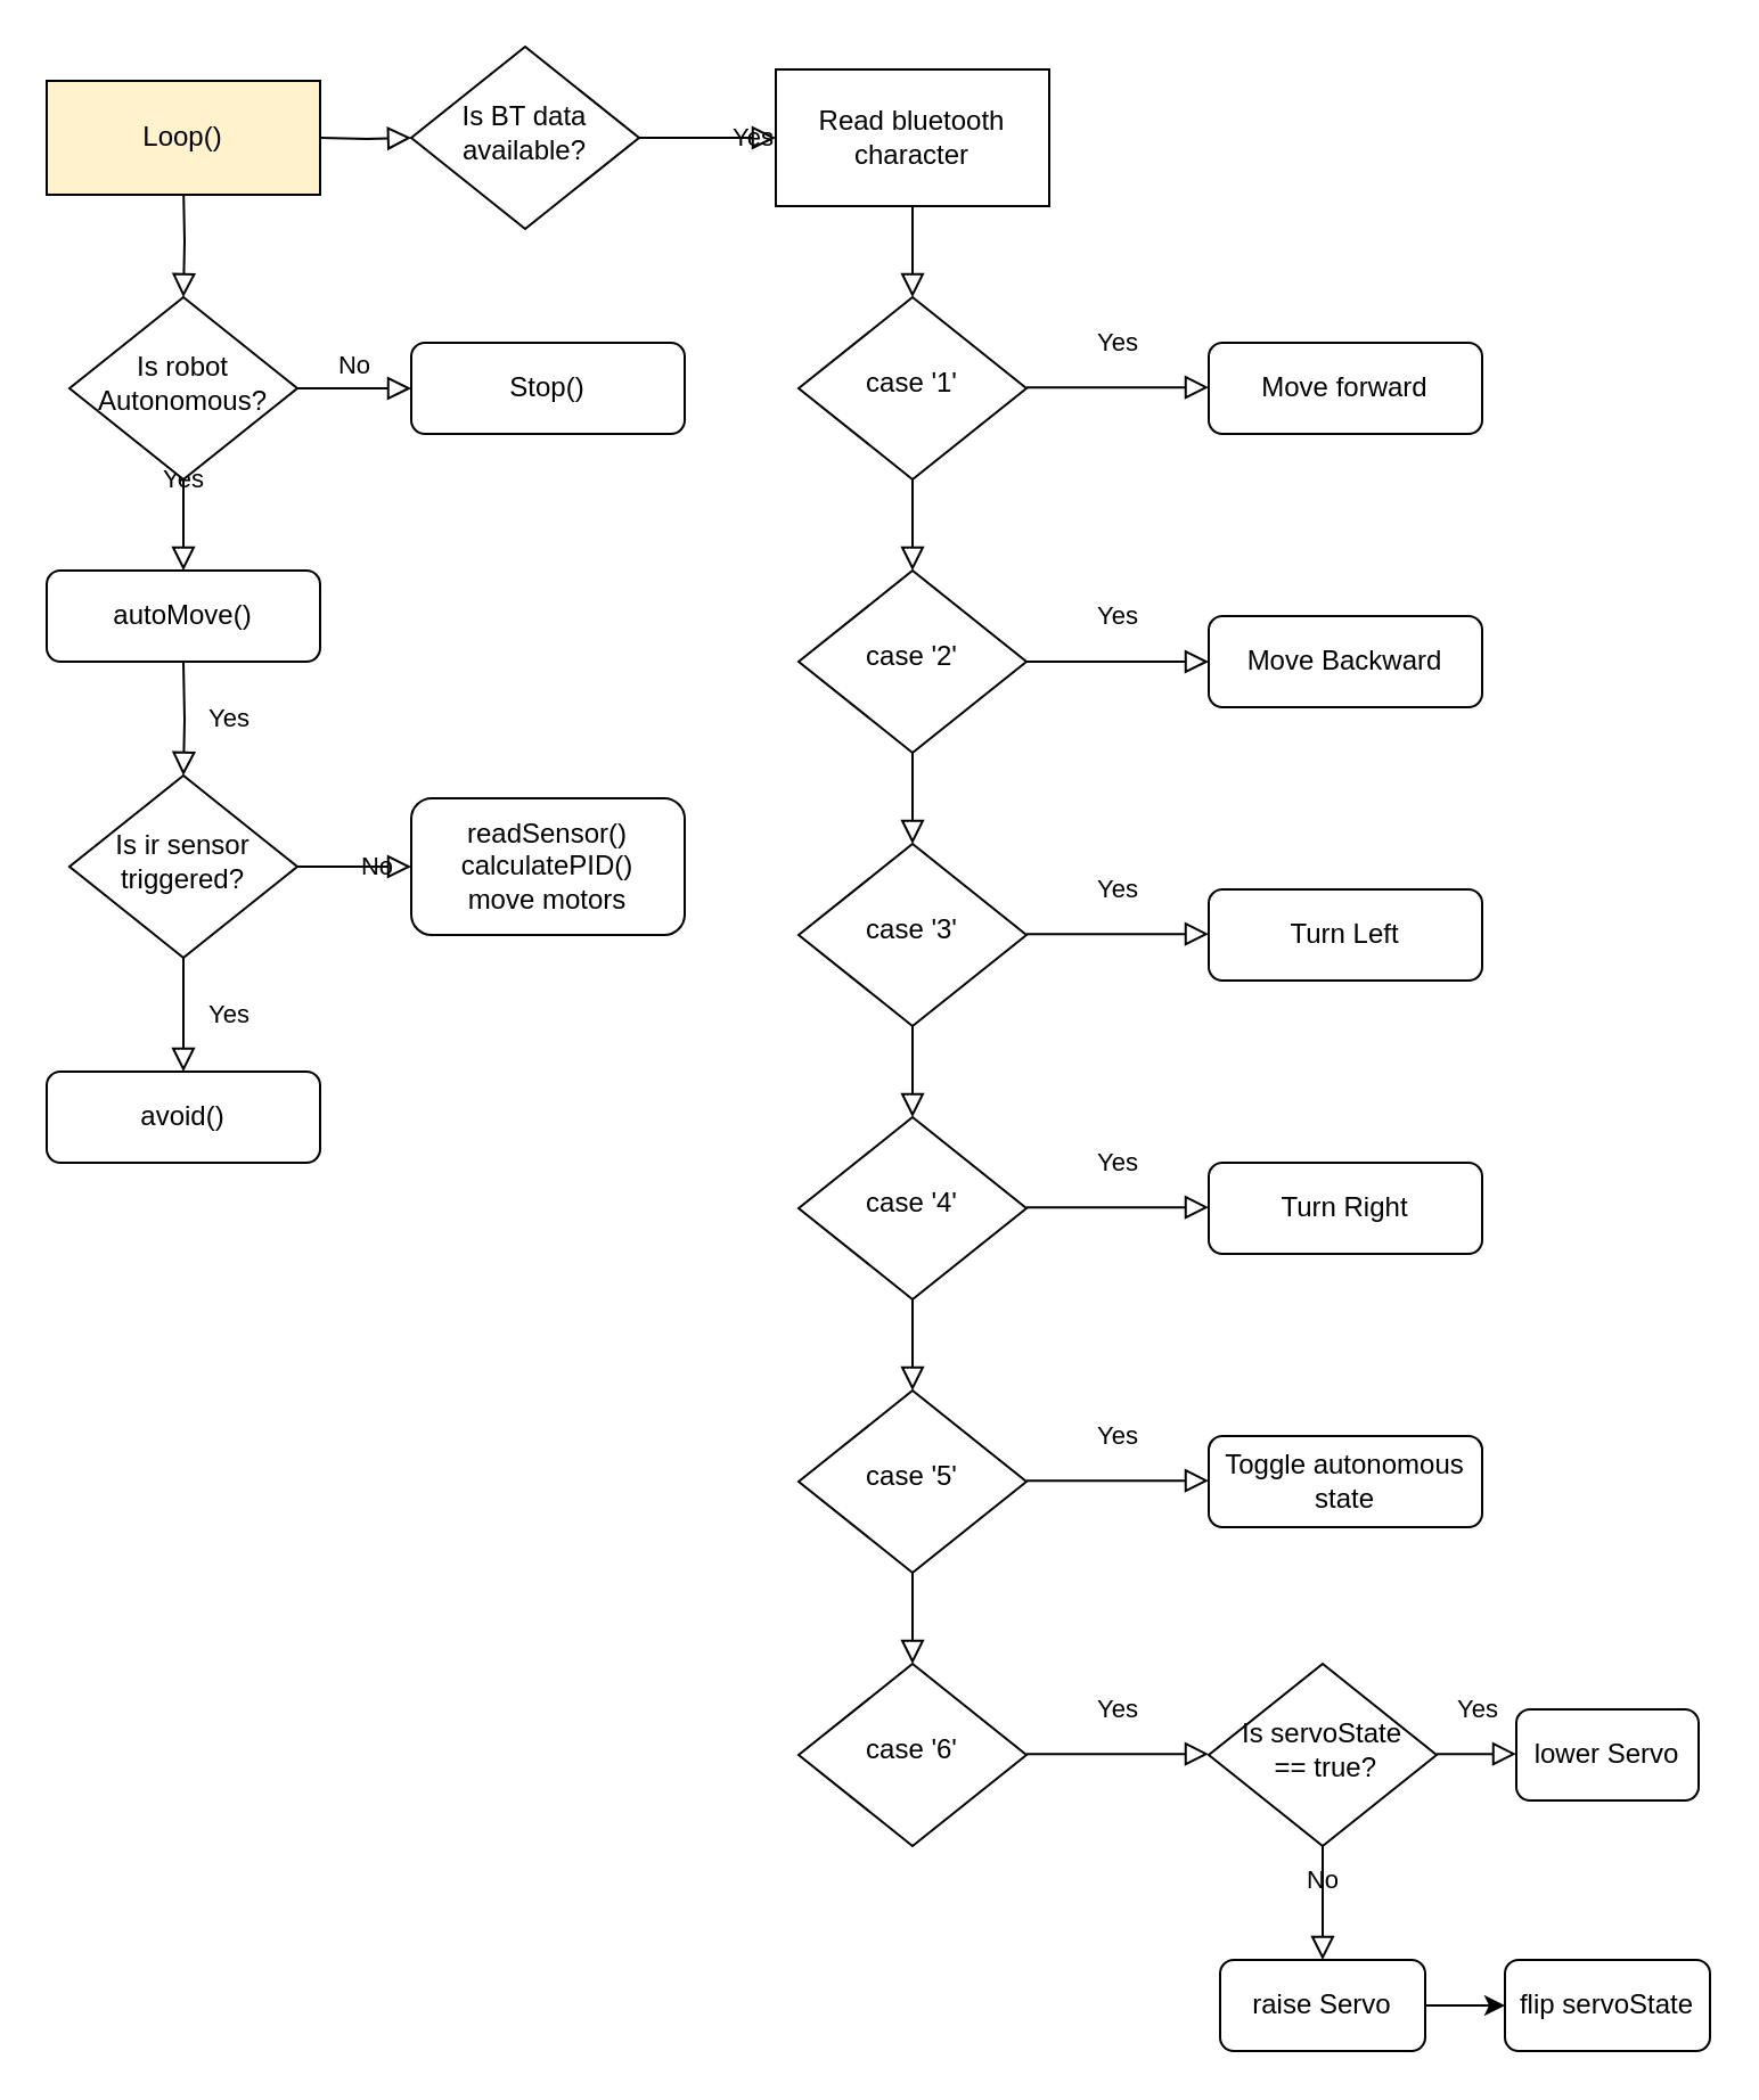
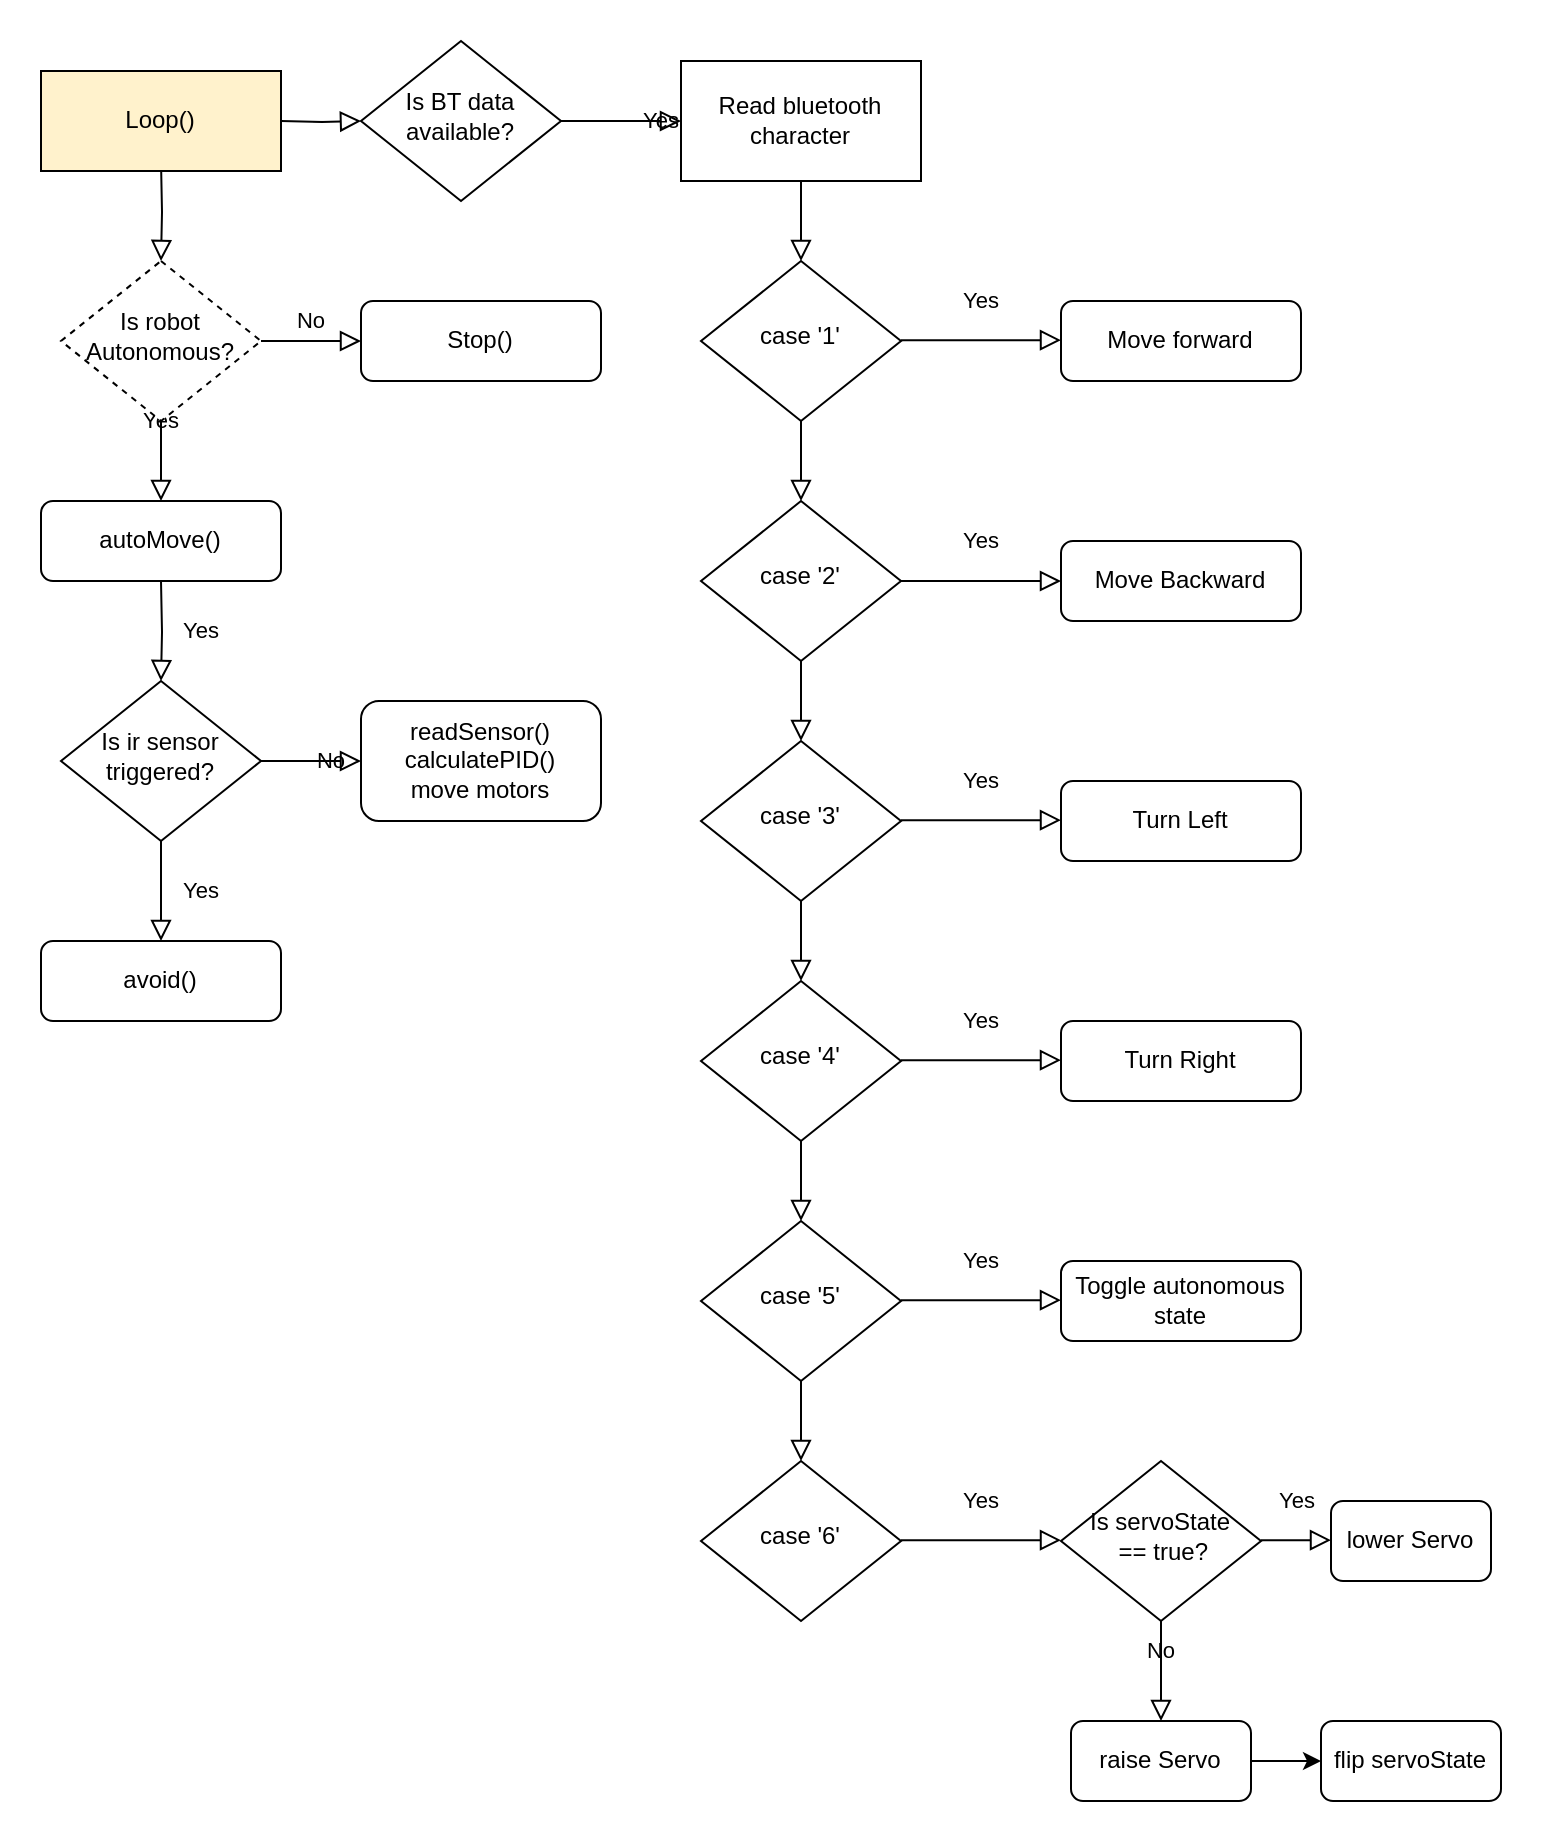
- <mxCell id="5" value="Is robot Autonomous?" style="rhombus;whiteSpace=wrap;html=1;shadow=0;fontFamily=Helvetica;fontSize=12;align=center;strokeWidth=1;spacing=6;spacingTop=-4;" parent="1" vertex="1"><mxGeometry x="30" y="130" width="100" height="80" as="geometry" /></mxCell>
+ <mxCell id="5" value="Is robot Autonomous?" style="rhombus;whiteSpace=wrap;html=1;shadow=0;fontFamily=Helvetica;fontSize=12;align=center;strokeWidth=1;spacing=6;spacingTop=-4;dashed=1;" parent="1" vertex="1"><mxGeometry x="30" y="130" width="100" height="80" as="geometry" /></mxCell>
